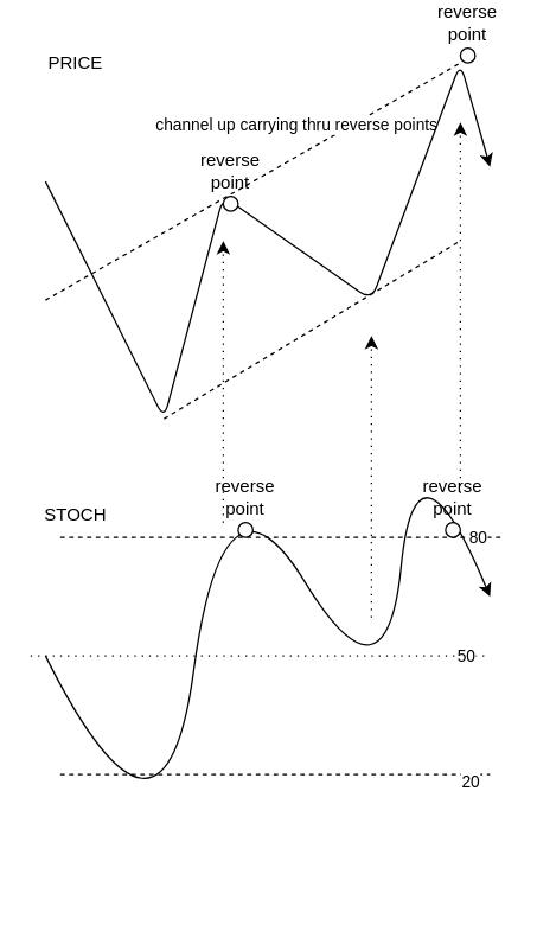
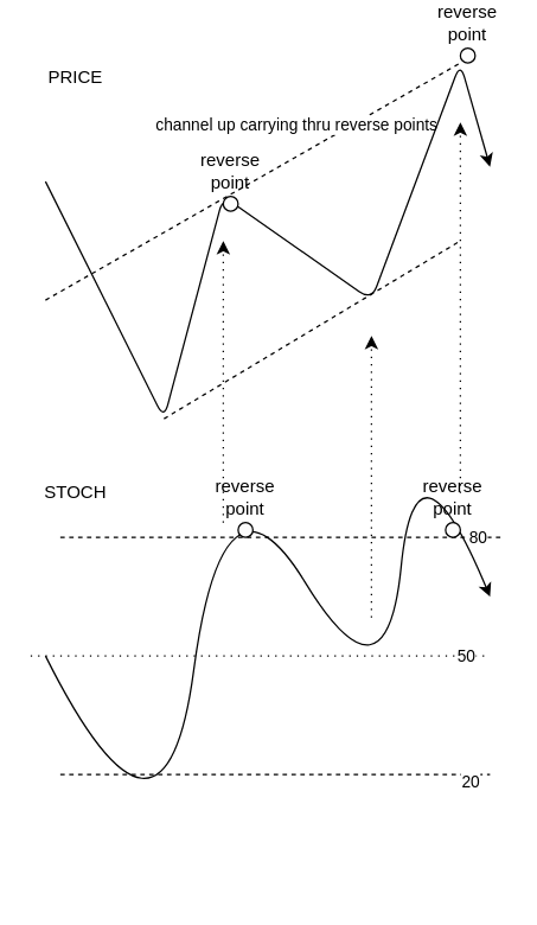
- <mxCell id="13" value="PRICE" style="text;html=1;align=center;verticalAlign=middle;resizable=0;points=[];autosize=1;" parent="1" vertex="1"><mxGeometry x="25" y="20" width="50" height="20" as="geometry" /></mxCell>
+ <mxCell id="13" value="PRICE" style="text;html=1;align=center;verticalAlign=middle;resizable=0;points=[];autosize=1;" parent="1" vertex="1"><mxGeometry x="25" y="30" width="50" height="20" as="geometry" /></mxCell>
- <mxCell id="14" value="STOCH" style="text;html=1;align=center;verticalAlign=middle;resizable=0;points=[];autosize=1;" parent="1" vertex="1"><mxGeometry x="20" y="325" width="60" height="20" as="geometry" /></mxCell>
+ <mxCell id="14" value="STOCH" style="text;html=1;align=center;verticalAlign=middle;resizable=0;points=[];autosize=1;" parent="1" vertex="1"><mxGeometry x="20" y="310" width="60" height="20" as="geometry" /></mxCell>
